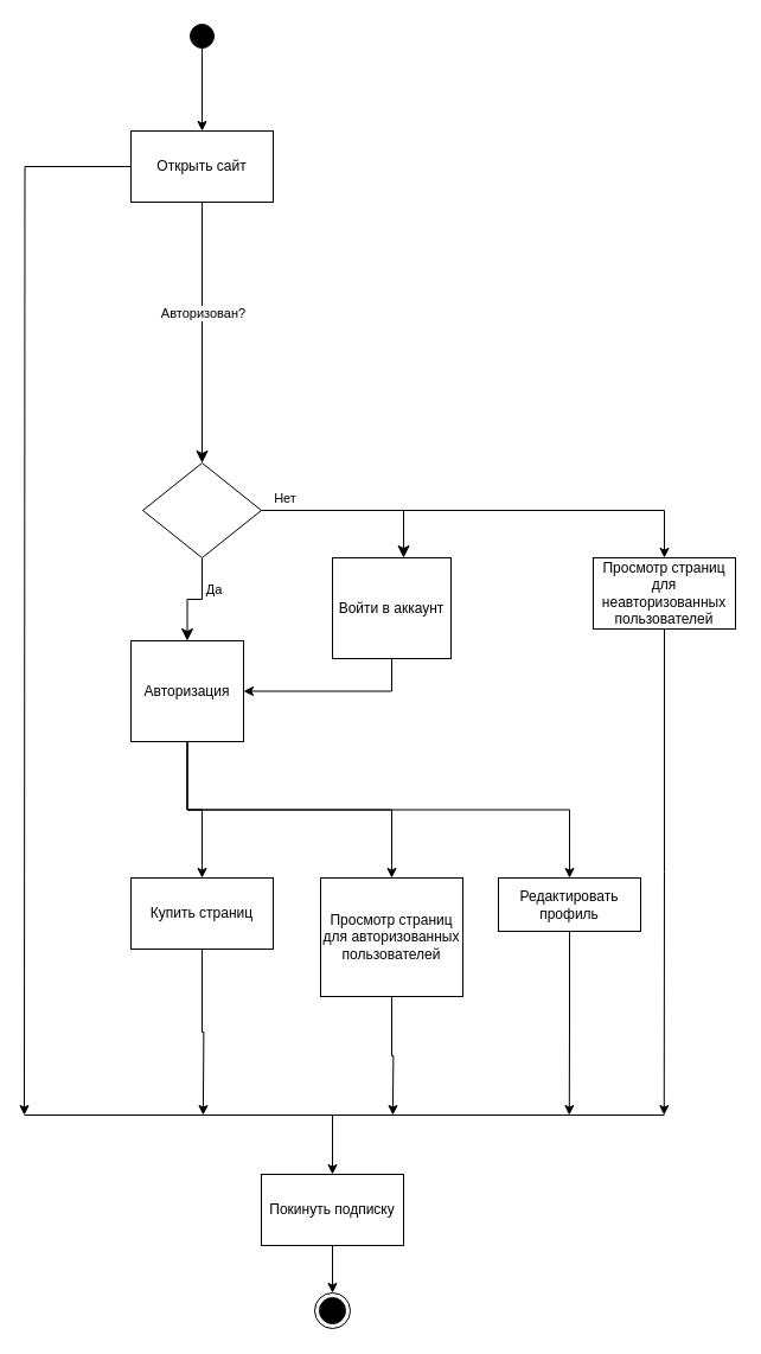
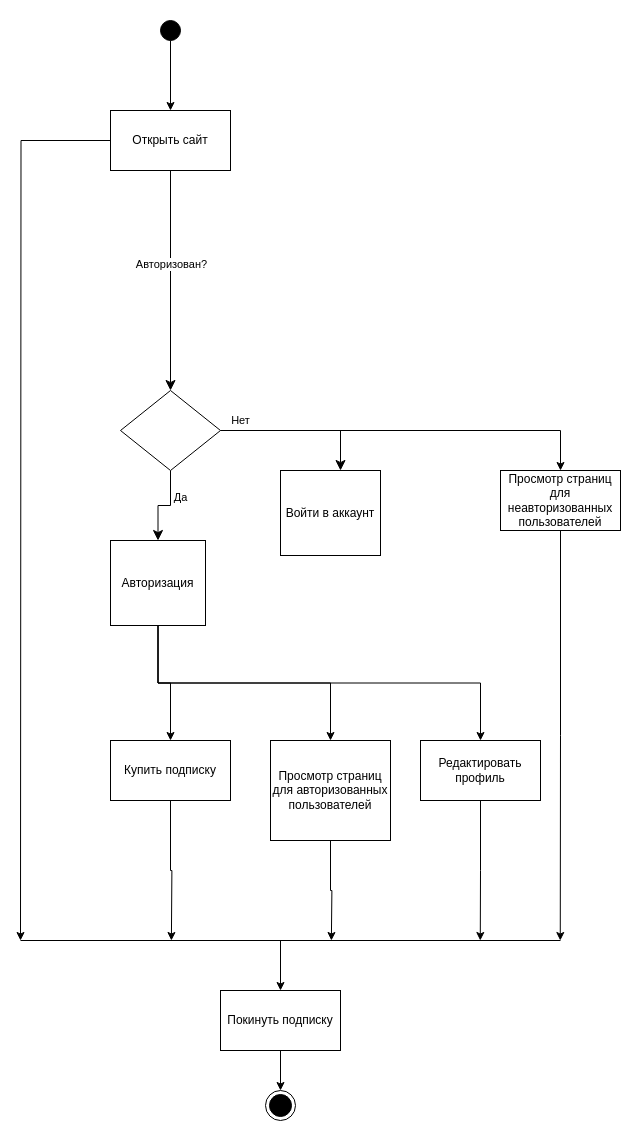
- <mxCell id="12" style="edgeStyle=orthogonalEdgeStyle;rounded=0;orthogonalLoop=1;jettySize=auto;html=1;exitX=0.5;exitY=1;exitDx=0;exitDy=0;entryX=1;entryY=0.5;entryDx=0;entryDy=0;" parent="1" source="13" target="17" edge="1"><mxGeometry relative="1" as="geometry" /></mxCell>
- <mxCell id="19" value="Редактировать профиль" style="rounded=0;whiteSpace=wrap;html=1;" parent="1" vertex="1"><mxGeometry x="420" y="740" width="120" height="45" as="geometry" /></mxCell>
+ <mxCell id="19" value="Редактировать профиль" style="rounded=0;whiteSpace=wrap;html=1;" parent="1" vertex="1"><mxGeometry x="420" y="740" width="120" height="60" as="geometry" /></mxCell>
- <mxCell id="21" value="Купить страниц" style="rounded=0;whiteSpace=wrap;html=1;" parent="1" vertex="1"><mxGeometry x="110" y="740" width="120" height="60" as="geometry" /></mxCell>
+ <mxCell id="21" value="Купить подписку" style="rounded=0;whiteSpace=wrap;html=1;" parent="1" vertex="1"><mxGeometry x="110" y="740" width="120" height="60" as="geometry" /></mxCell>
